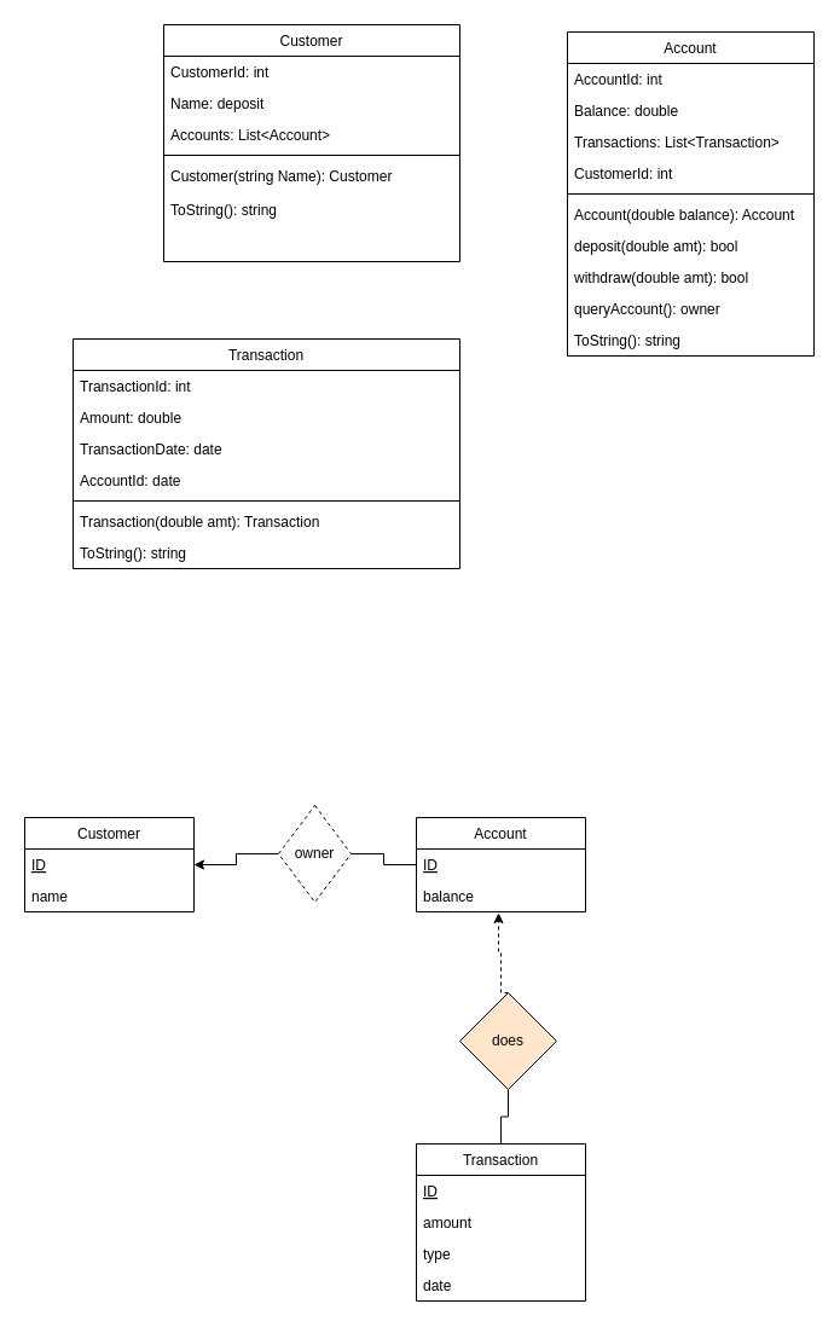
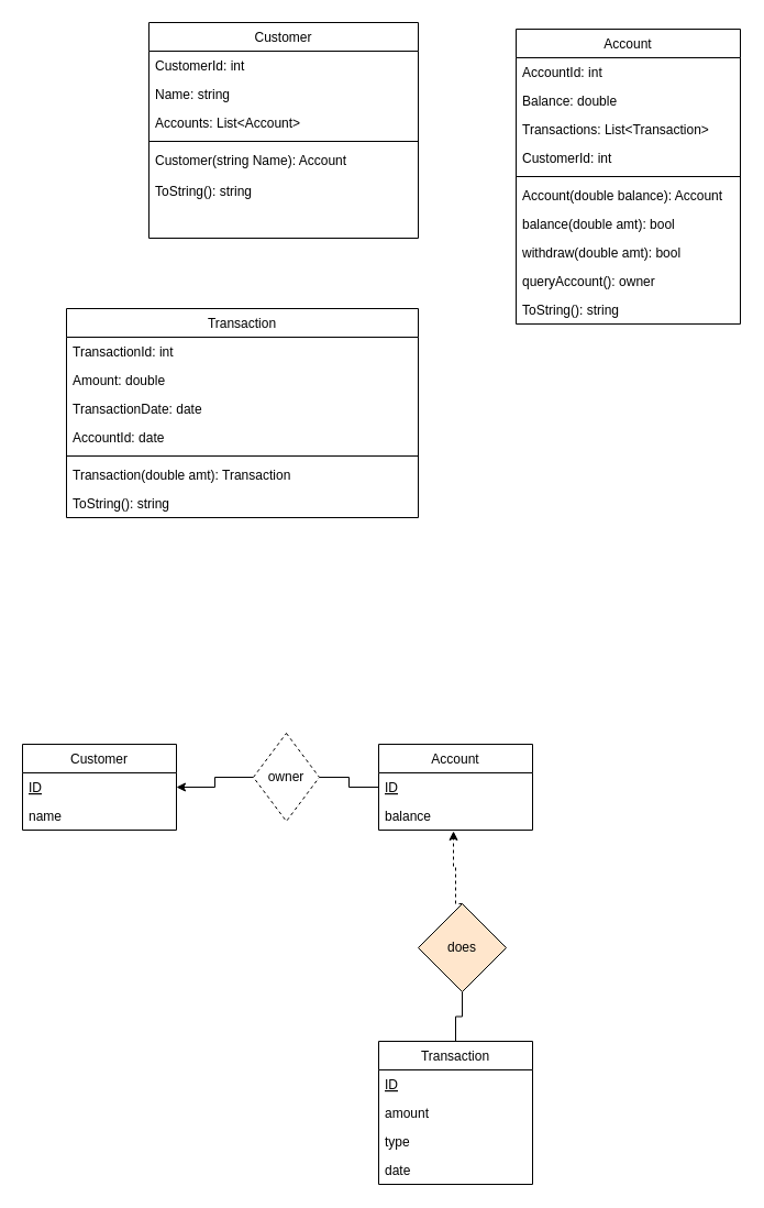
- <mxCell id="4" value="Name: deposit" style="text;align=left;verticalAlign=top;spacingLeft=4;spacingRight=4;overflow=hidden;rotatable=0;points=[[0,0.5],[1,0.5]];portConstraint=eastwest;rounded=0;shadow=0;html=0;" parent="2" vertex="1"><mxGeometry y="52" width="245" height="26" as="geometry" /></mxCell>
+ <mxCell id="4" value="Name: string" style="text;align=left;verticalAlign=top;spacingLeft=4;spacingRight=4;overflow=hidden;rotatable=0;points=[[0,0.5],[1,0.5]];portConstraint=eastwest;rounded=0;shadow=0;html=0;" parent="2" vertex="1"><mxGeometry y="52" width="245" height="26" as="geometry" /></mxCell>
- <mxCell id="7" value="Customer(string Name): Customer" style="text;align=left;verticalAlign=top;spacingLeft=4;spacingRight=4;overflow=hidden;rotatable=0;points=[[0,0.5],[1,0.5]];portConstraint=eastwest;" parent="2" vertex="1"><mxGeometry y="112" width="245" height="28" as="geometry" /></mxCell>
+ <mxCell id="7" value="Customer(string Name): Account" style="text;align=left;verticalAlign=top;spacingLeft=4;spacingRight=4;overflow=hidden;rotatable=0;points=[[0,0.5],[1,0.5]];portConstraint=eastwest;" parent="2" vertex="1"><mxGeometry y="112" width="245" height="28" as="geometry" /></mxCell>
- <mxCell id="41" value="deposit(double amt): bool" style="text;align=left;verticalAlign=top;spacingLeft=4;spacingRight=4;overflow=hidden;rotatable=0;points=[[0,0.5],[1,0.5]];portConstraint=eastwest;" vertex="1" parent="34"><mxGeometry y="164" width="204" height="26" as="geometry" /></mxCell>
+ <mxCell id="41" value="balance(double amt): bool" style="text;align=left;verticalAlign=top;spacingLeft=4;spacingRight=4;overflow=hidden;rotatable=0;points=[[0,0.5],[1,0.5]];portConstraint=eastwest;" vertex="1" parent="34"><mxGeometry y="164" width="204" height="26" as="geometry" /></mxCell>
